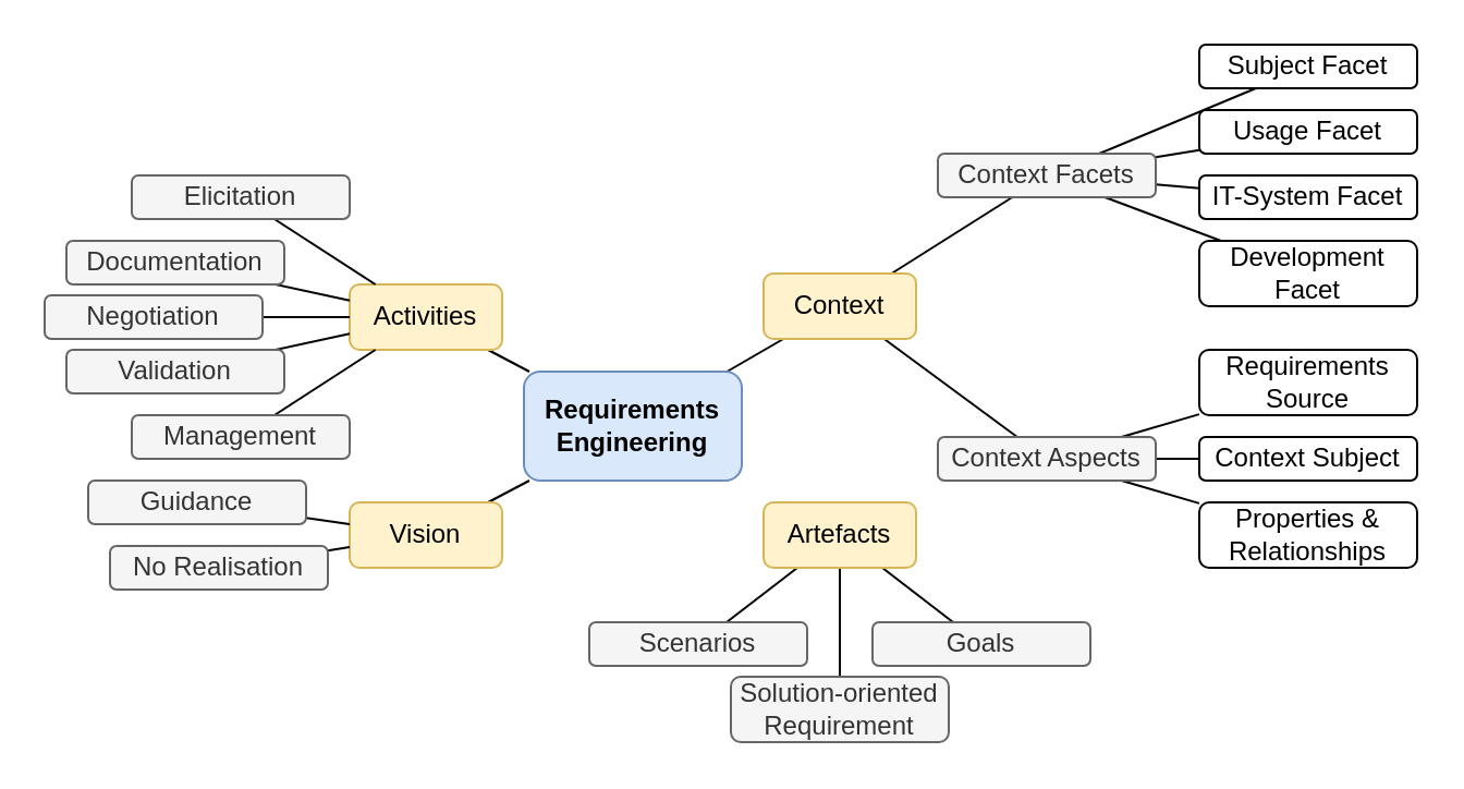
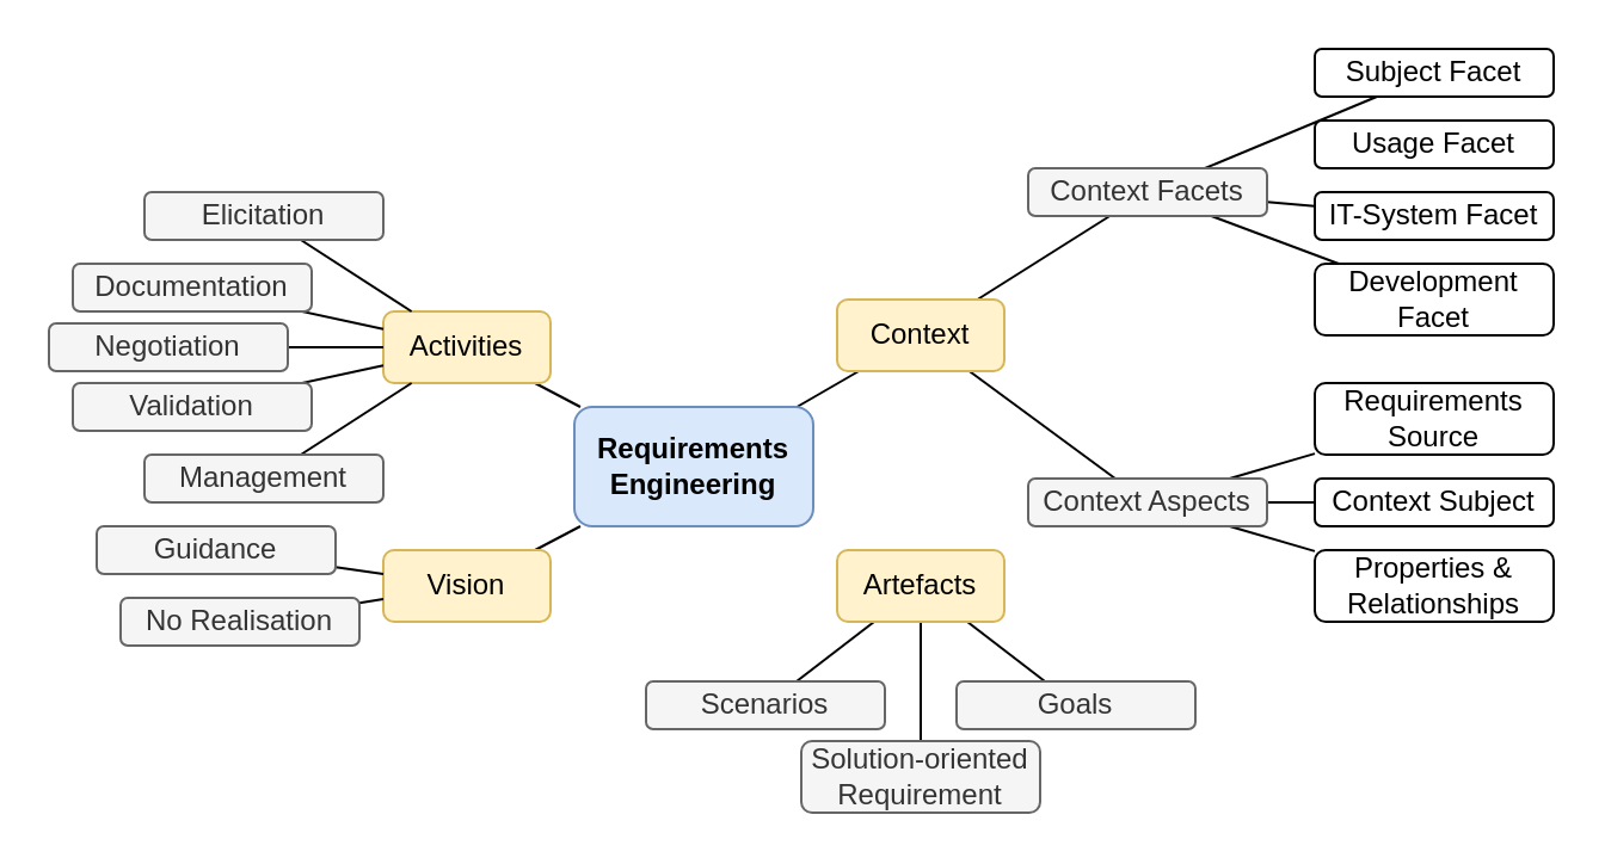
- <mxCell id="16" style="edgeStyle=none;rounded=0;orthogonalLoop=1;jettySize=auto;html=1;endArrow=none;endFill=0;" edge="1" parent="1" source="19" target="28"><mxGeometry relative="1" as="geometry" /></mxCell>
